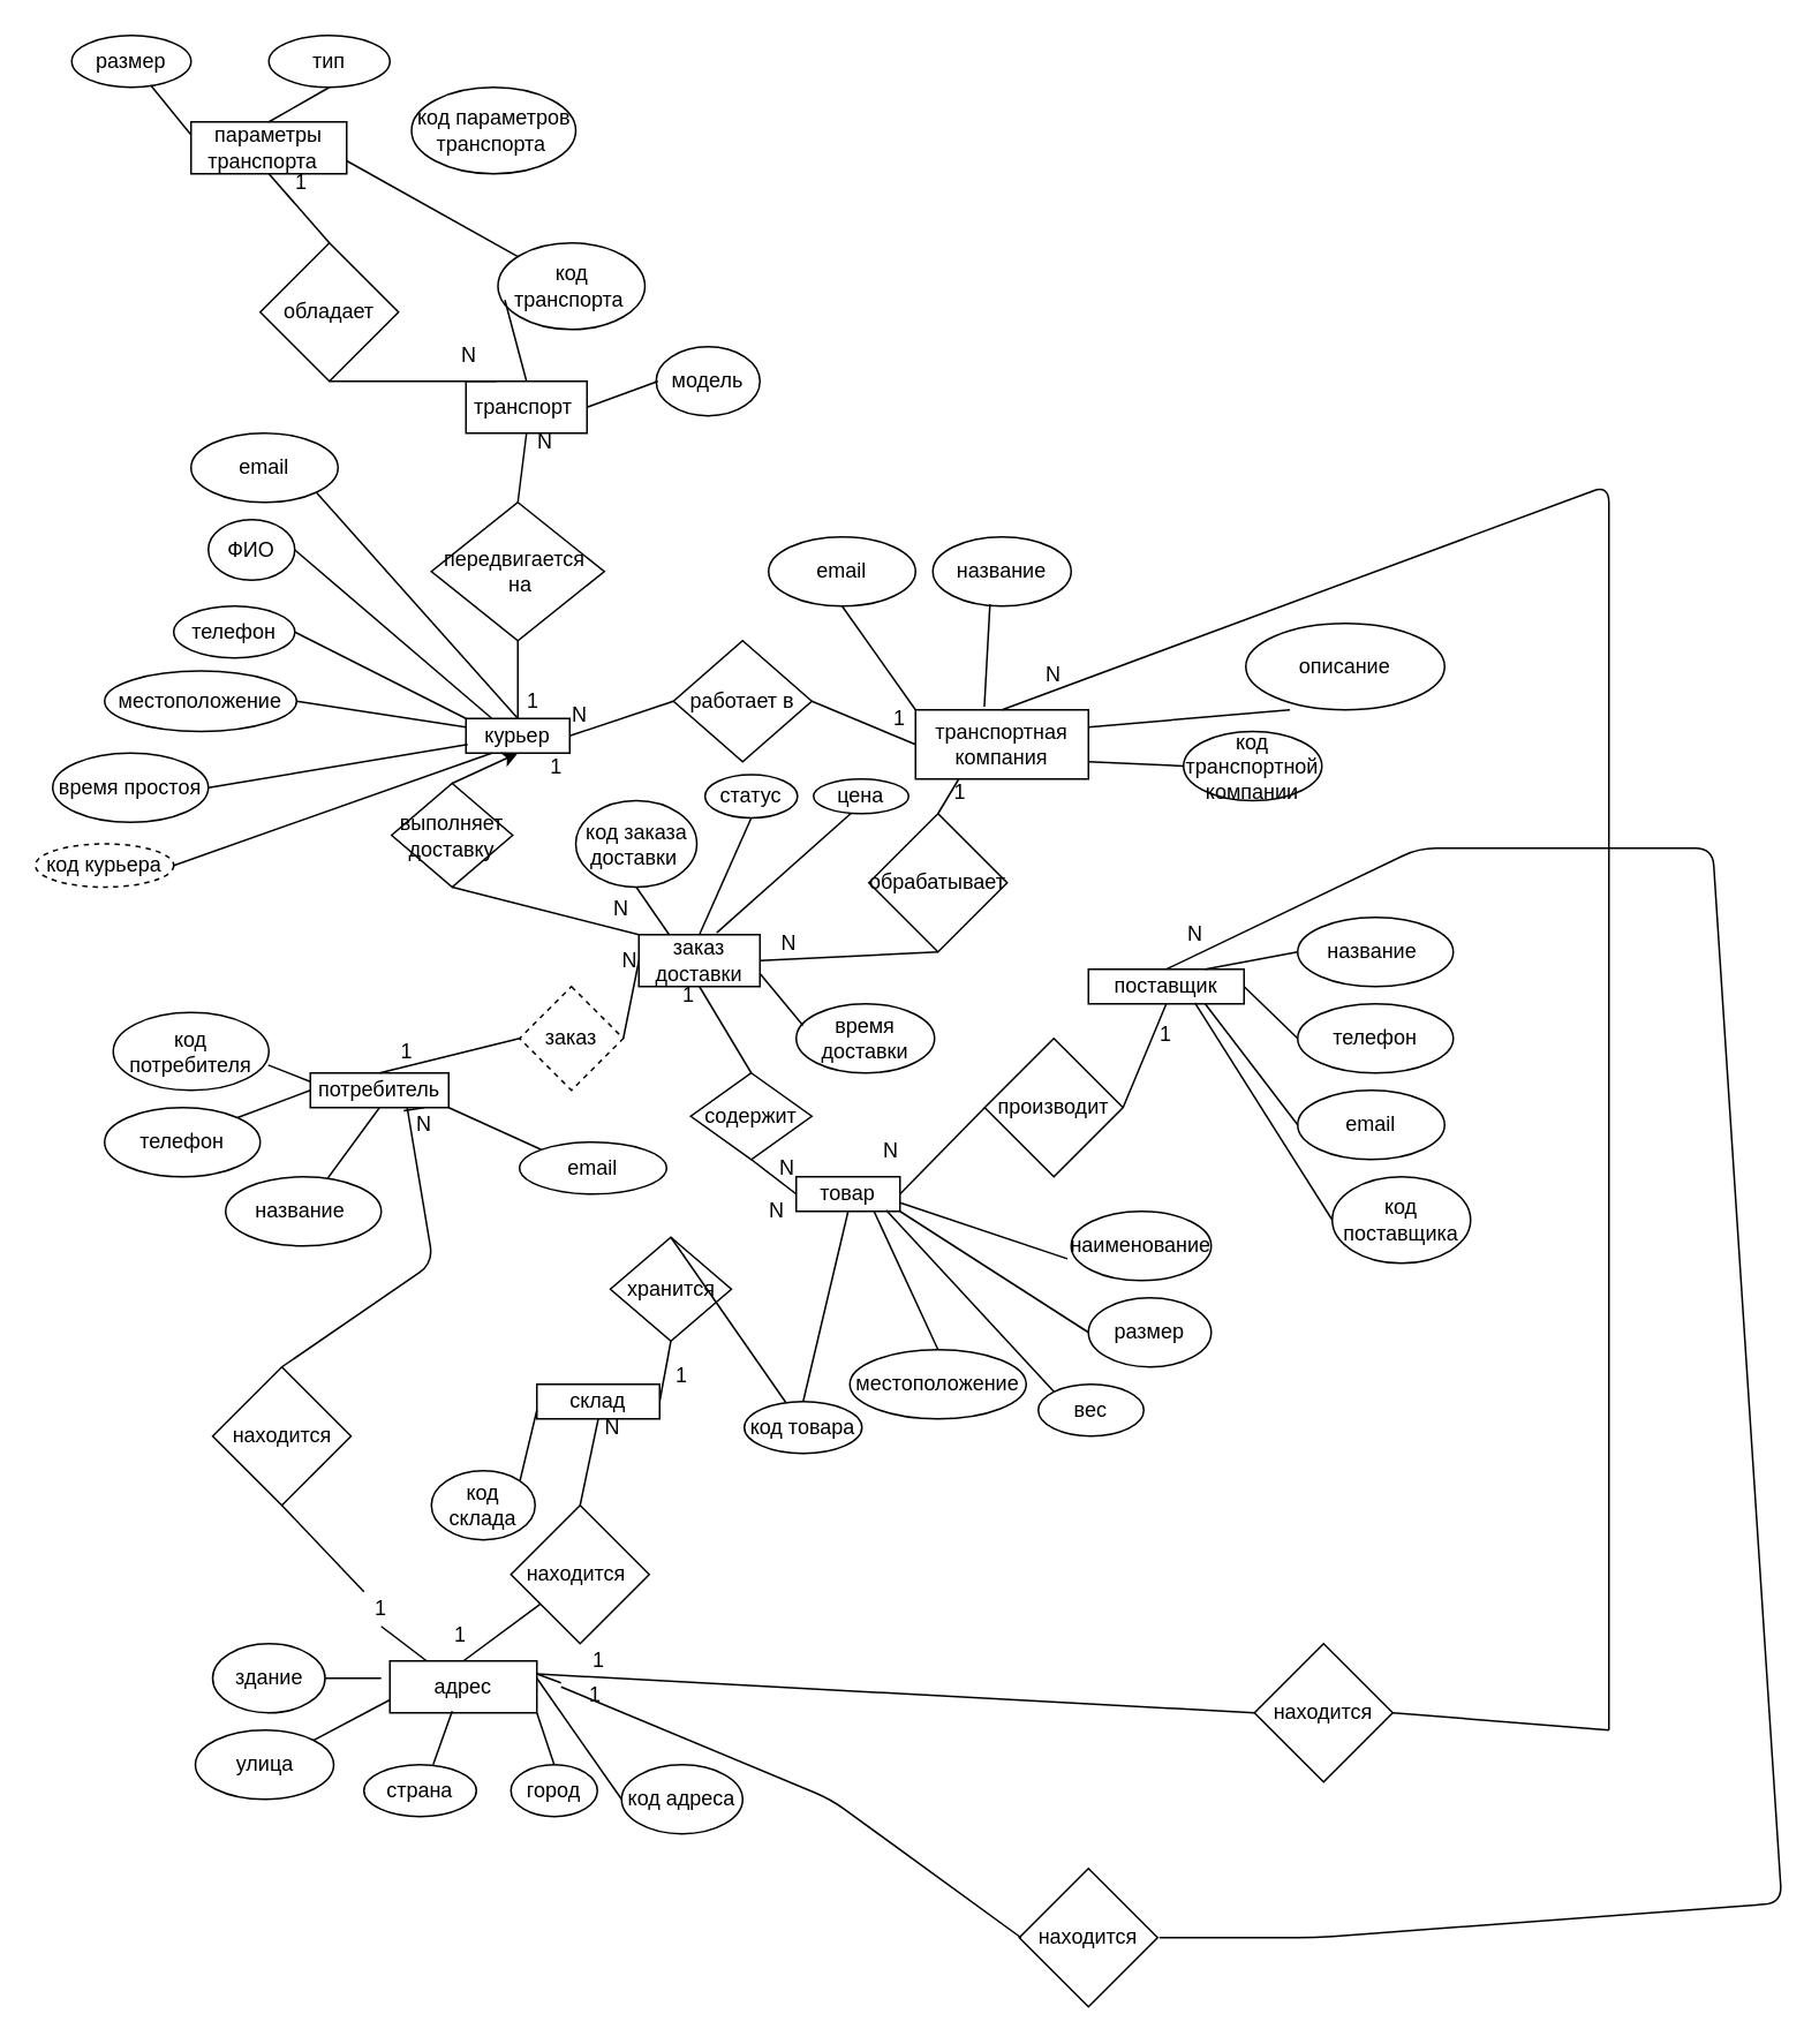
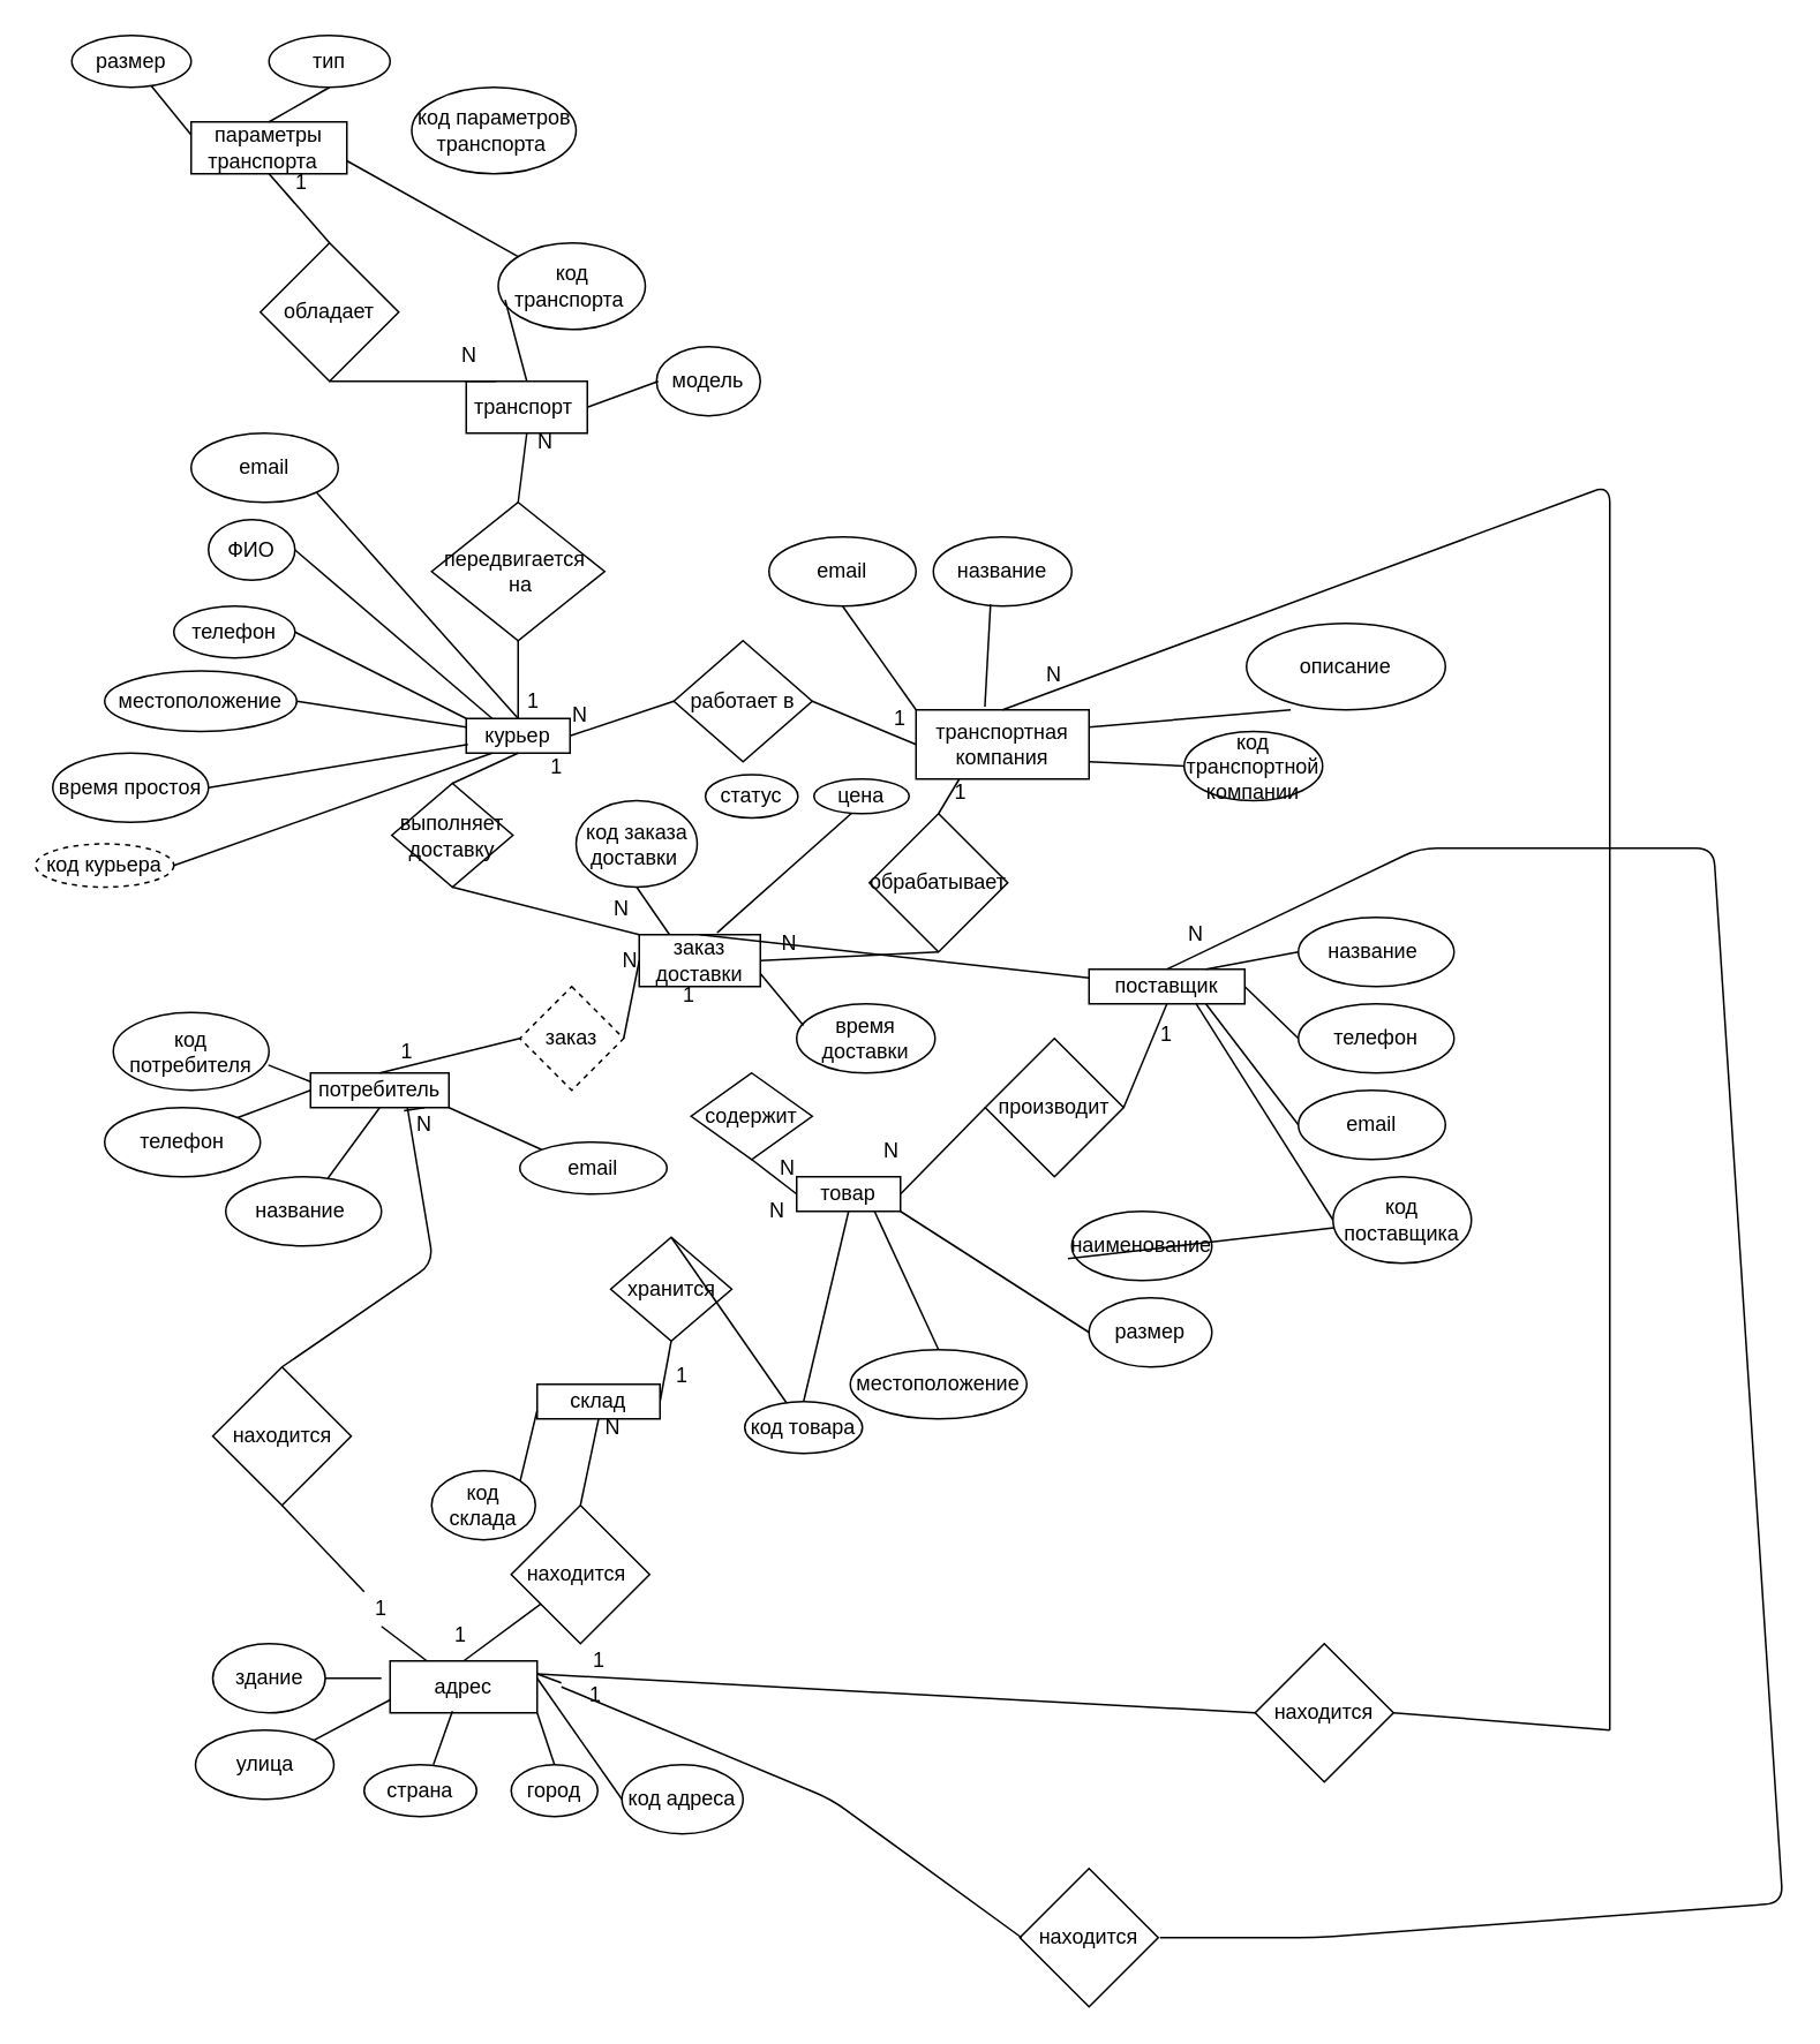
- <mxCell id="32" value="" style="endArrow=classic;html=1;entryX=0.5;entryY=1;entryDx=0;entryDy=0;exitX=0.5;exitY=0;exitDx=0;exitDy=0;" parent="1" source="31" target="3" edge="1"><mxGeometry width="50" height="50" relative="1" as="geometry"><mxPoint x="290" y="490" as="sourcePoint" /><mxPoint x="340" y="440" as="targetPoint" /></mxGeometry></mxCell>
+ <mxCell id="32" value="" style="endArrow=none;html=1;entryX=0.5;entryY=1;entryDx=0;entryDy=0;exitX=0.5;exitY=0;exitDx=0;exitDy=0;" parent="1" source="31" target="3" edge="1"><mxGeometry width="50" height="50" relative="1" as="geometry"><mxPoint x="290" y="490" as="sourcePoint" /><mxPoint x="340" y="440" as="targetPoint" /></mxGeometry></mxCell>
- <mxCell id="73" value="" style="endArrow=none;html=1;exitX=0.5;exitY=0;exitDx=0;exitDy=0;entryX=0.5;entryY=1;entryDx=0;entryDy=0;" parent="1" source="20" target="72" edge="1"><mxGeometry width="50" height="50" relative="1" as="geometry"><mxPoint x="440" y="530" as="sourcePoint" /><mxPoint x="490" y="480" as="targetPoint" /></mxGeometry></mxCell>
+ <mxCell id="73" value="" style="endArrow=none;html=1;exitX=0.5;exitY=0;exitDx=0;exitDy=0;" parent="1" source="20" target="7" edge="1"><mxGeometry width="50" height="50" relative="1" as="geometry"><mxPoint x="440" y="530" as="sourcePoint" /><mxPoint x="490" y="480" as="targetPoint" /></mxGeometry></mxCell>
- <mxCell id="22" value="" style="endArrow=none;html=1;entryX=0.5;entryY=1;entryDx=0;entryDy=0;exitX=0.5;exitY=0;exitDx=0;exitDy=0;" parent="1" source="21" target="20" edge="1"><mxGeometry width="50" height="50" relative="1" as="geometry"><mxPoint x="400" y="610" as="sourcePoint" /><mxPoint x="450" y="560" as="targetPoint" /></mxGeometry></mxCell>
- <mxCell id="62" value="" style="endArrow=none;html=1;entryX=1;entryY=0.75;entryDx=0;entryDy=0;exitX=-0.027;exitY=0.685;exitDx=0;exitDy=0;exitPerimeter=0;" parent="1" source="56" target="9" edge="1"><mxGeometry width="50" height="50" relative="1" as="geometry"><mxPoint x="590" y="770" as="sourcePoint" /><mxPoint x="640" y="720" as="targetPoint" /></mxGeometry></mxCell>
+ <mxCell id="62" value="" style="endArrow=none;html=1;exitX=-0.027;exitY=0.685;exitDx=0;exitDy=0;exitPerimeter=0;" parent="1" source="56" target="106" edge="1"><mxGeometry width="50" height="50" relative="1" as="geometry"><mxPoint x="590" y="770" as="sourcePoint" /><mxPoint x="640" y="720" as="targetPoint" /></mxGeometry></mxCell>
- <mxCell id="61" value="" style="endArrow=none;html=1;entryX=0.867;entryY=0.97;entryDx=0;entryDy=0;entryPerimeter=0;exitX=0;exitY=0;exitDx=0;exitDy=0;" parent="1" source="58" target="9" edge="1"><mxGeometry width="50" height="50" relative="1" as="geometry"><mxPoint x="530" y="780" as="sourcePoint" /><mxPoint x="580" y="730" as="targetPoint" /></mxGeometry></mxCell>
- <mxCell id="58" value="вес" style="ellipse;whiteSpace=wrap;html=1;" parent="1" vertex="1"><mxGeometry x="600" y="800" width="61" height="30" as="geometry" /></mxCell>
